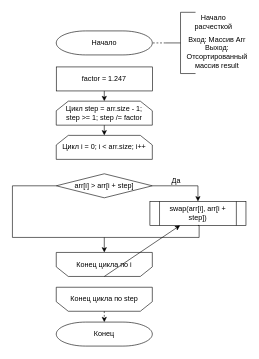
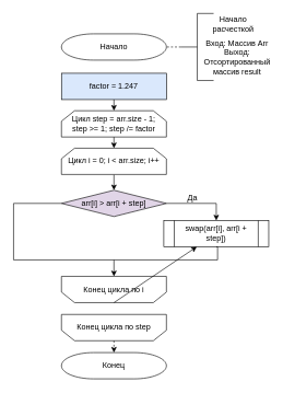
- <mxCell id="6" value="factor = 1.247" style="rounded=0;whiteSpace=wrap;html=1;rotation=0;" parent="1" vertex="1"><mxGeometry x="93" y="111" width="160" height="40" as="geometry" /></mxCell>
+ <mxCell id="6" value="factor = 1.247" style="rounded=0;whiteSpace=wrap;html=1;rotation=0;fillColor=#dae8fc;" parent="1" vertex="1"><mxGeometry x="93" y="111" width="160" height="40" as="geometry" /></mxCell>
+ <mxCell id="11" value="" style="endArrow=classic;html=1;rounded=0;exitX=0.5;exitY=1;exitDx=0;exitDy=0;entryX=0.5;entryY=0;entryDx=0;entryDy=0;" parent="1" source="19" target="9" edge="1"><mxGeometry width="50" height="50" relative="1" as="geometry"><mxPoint x="173" y="322" as="sourcePoint" /><mxPoint x="237" y="360" as="targetPoint" /></mxGeometry></mxCell>
- <mxCell id="9" value="arr[i] &amp;gt; arr[i + step]" style="rhombus;whiteSpace=wrap;html=1;rotation=0;" parent="1" vertex="1"><mxGeometry x="93" y="289" width="160" height="40" as="geometry" /></mxCell>
+ <mxCell id="9" value="arr[i] &amp;gt; arr[i + step]" style="rhombus;whiteSpace=wrap;html=1;rotation=0;fillColor=#e1d5e7;" parent="1" vertex="1"><mxGeometry x="93" y="289" width="160" height="40" as="geometry" /></mxCell>
